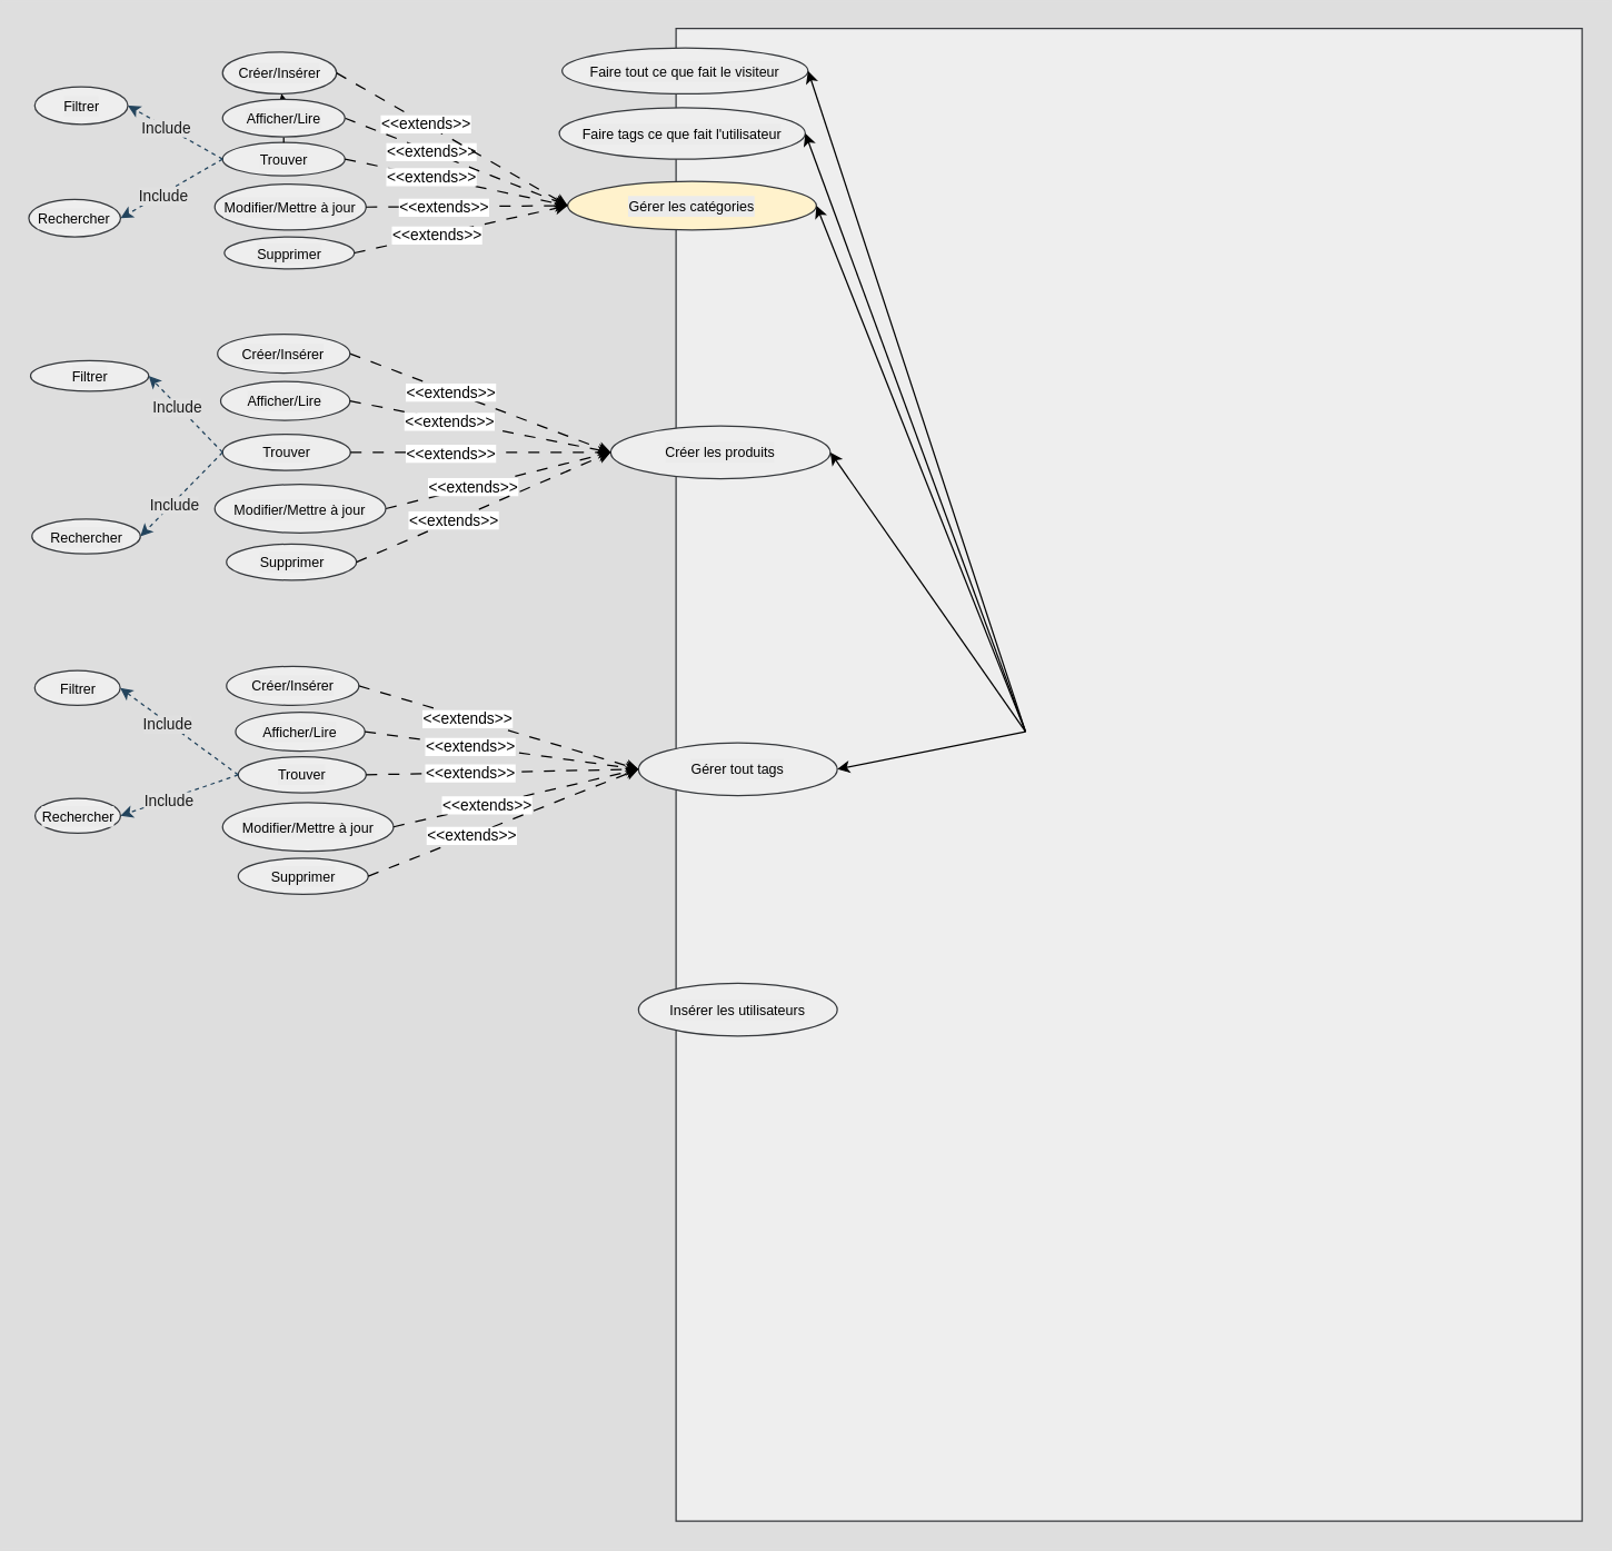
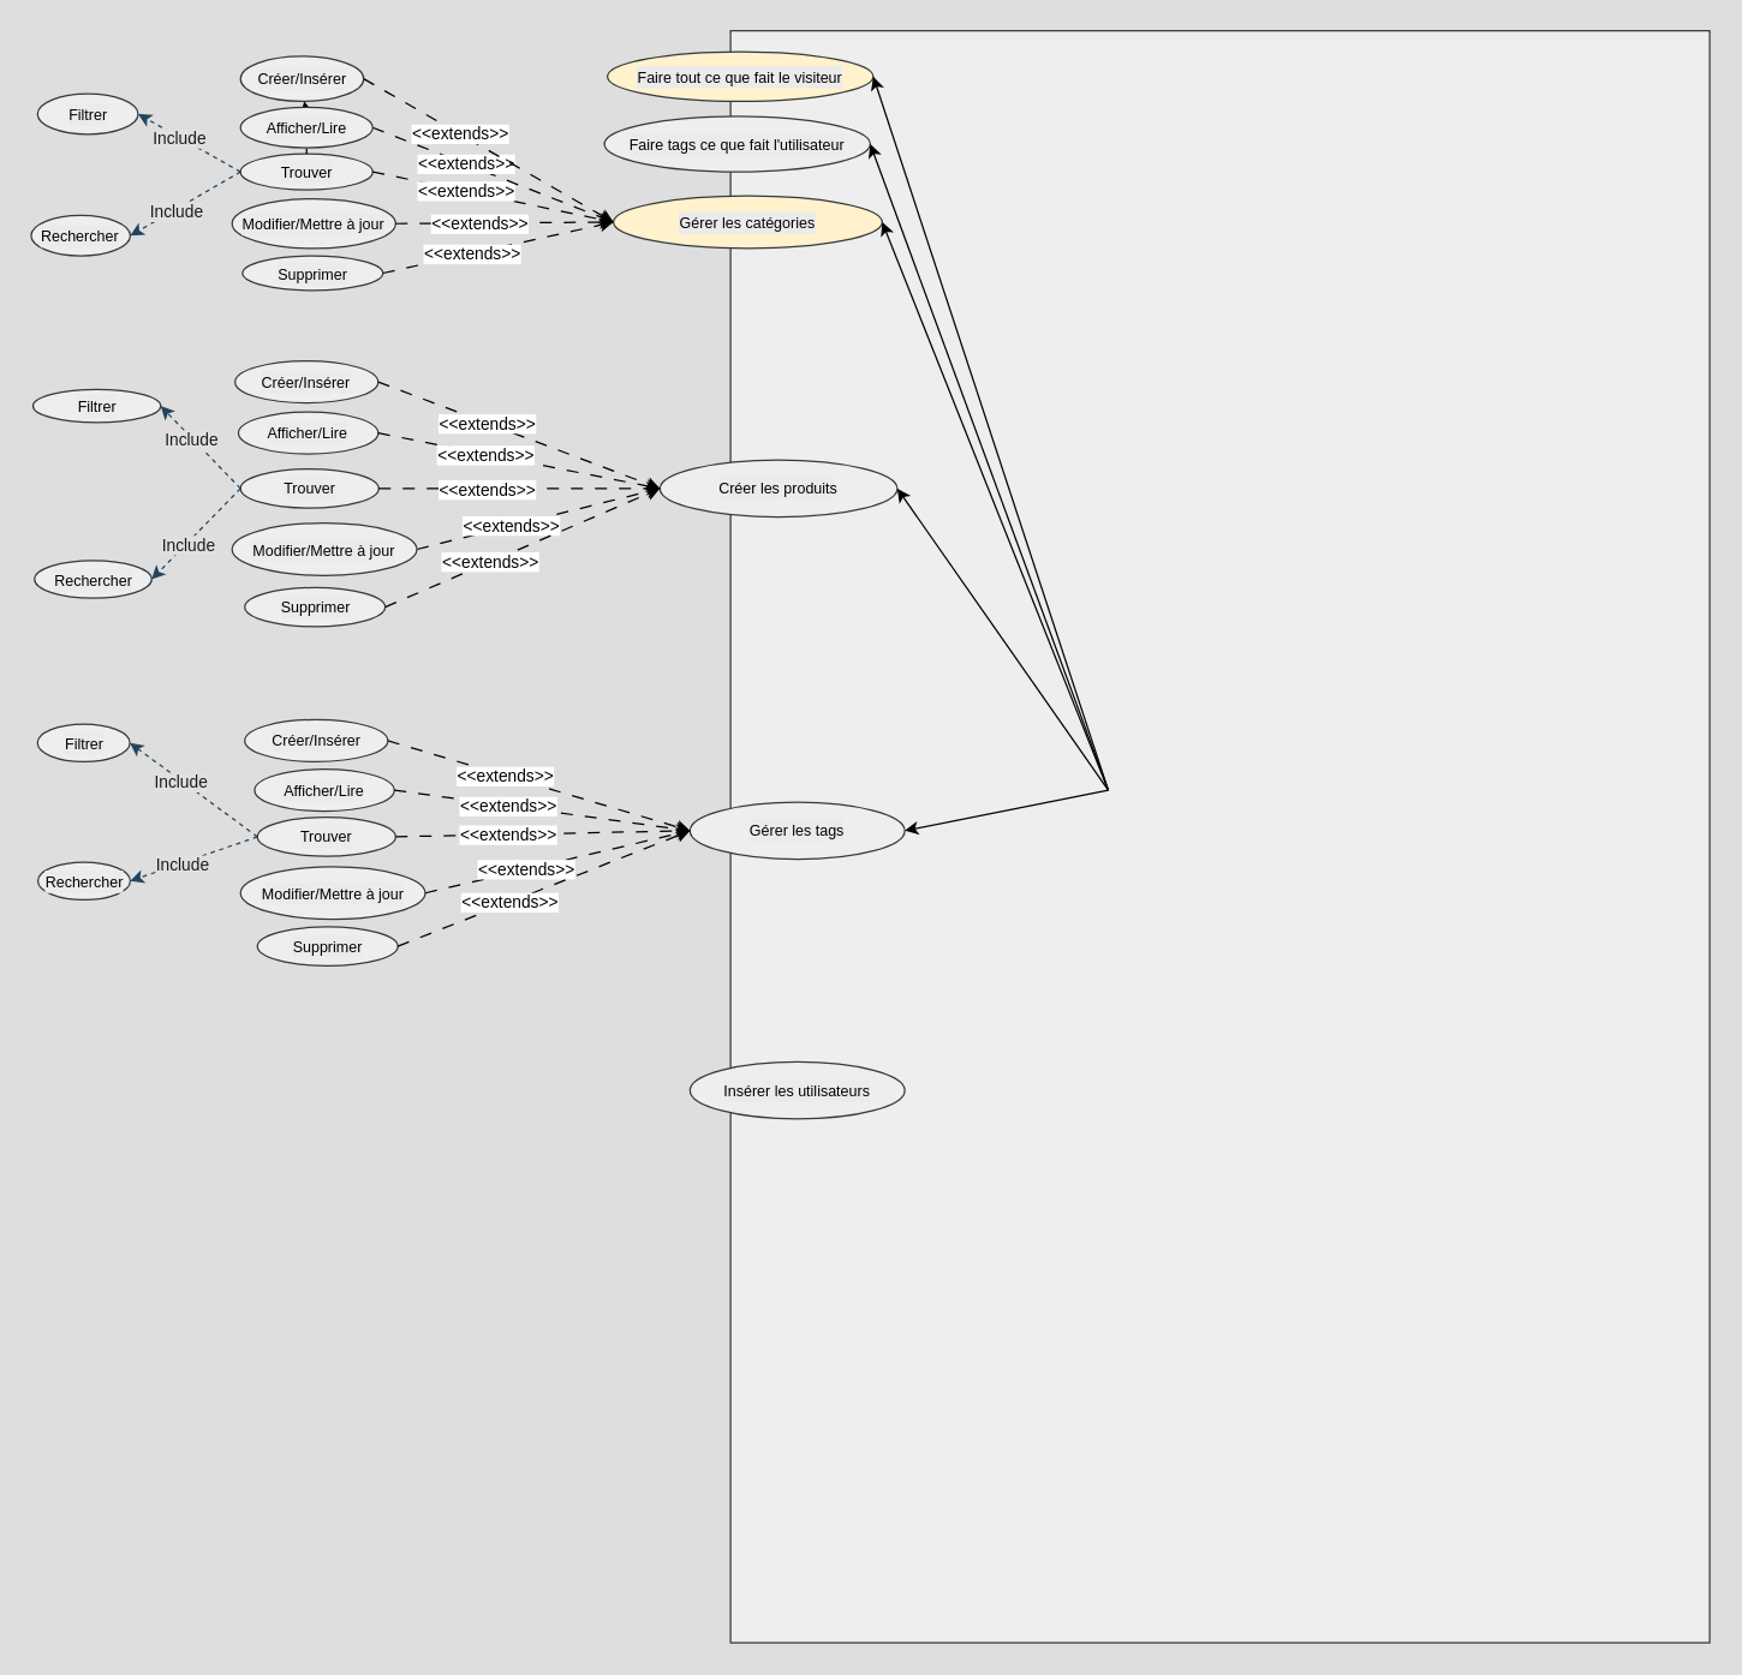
- <mxCell id="17" value="&lt;font style=&quot;font-size: 10px;&quot; color=&quot;#000000&quot;&gt;Faire tout ce que fait le visiteur&lt;/font&gt;" style="ellipse;whiteSpace=wrap;html=1;labelBackgroundColor=#EBEBEB;strokeColor=#36393d;fillColor=#eeeeee;" parent="1" vertex="1"><mxGeometry x="404" y="34" width="177" height="33" as="geometry" /></mxCell>
+ <mxCell id="17" value="&lt;font style=&quot;font-size: 10px;&quot; color=&quot;#000000&quot;&gt;Faire tout ce que fait le visiteur&lt;/font&gt;" style="ellipse;whiteSpace=wrap;html=1;labelBackgroundColor=#EBEBEB;strokeColor=#36393d;fillColor=#fff2cc;" parent="1" vertex="1"><mxGeometry x="404" y="34" width="177" height="33" as="geometry" /></mxCell>
- <mxCell id="15" value="&lt;font style=&quot;font-size: 10px;&quot; color=&quot;#000000&quot;&gt;Gérer tout tags&lt;/font&gt;" style="ellipse;whiteSpace=wrap;html=1;labelBackgroundColor=#EBEBEB;strokeColor=#36393d;fillColor=#eeeeee;" parent="1" vertex="1"><mxGeometry x="459" y="534" width="143" height="38" as="geometry" /></mxCell>
+ <mxCell id="15" value="&lt;font style=&quot;font-size: 10px;&quot; color=&quot;#000000&quot;&gt;Gérer les tags&lt;/font&gt;" style="ellipse;whiteSpace=wrap;html=1;labelBackgroundColor=#EBEBEB;strokeColor=#36393d;fillColor=#eeeeee;" parent="1" vertex="1"><mxGeometry x="459" y="534" width="143" height="38" as="geometry" /></mxCell>
